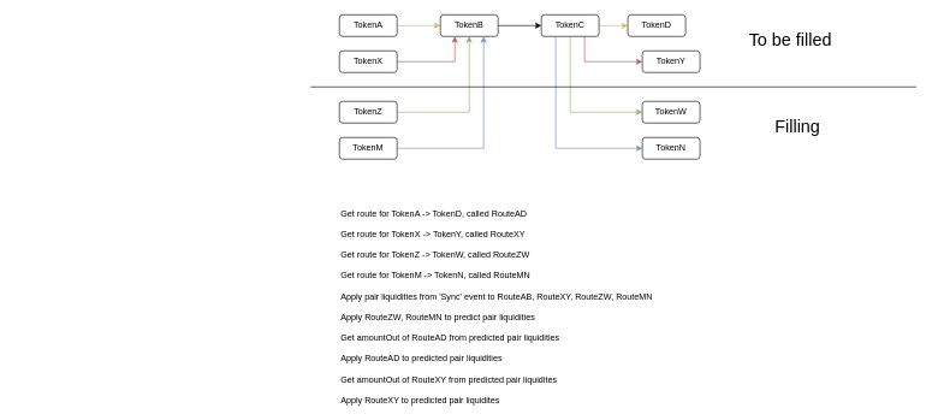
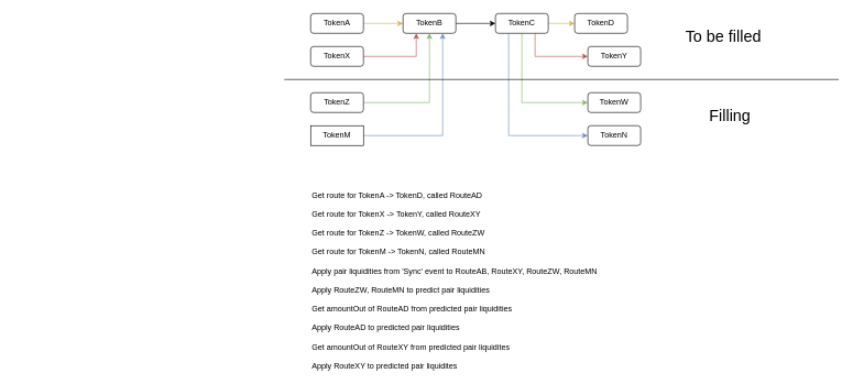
- <mxCell id="19" value="TokenM" style="rounded=1;whiteSpace=wrap;html=1;" vertex="1" parent="1"><mxGeometry x="470" y="190" width="80" height="30" as="geometry" /></mxCell>
+ <mxCell id="19" value="TokenM" style="whiteSpace=wrap;html=1;rounded=0;" vertex="1" parent="1"><mxGeometry x="470" y="190" width="80" height="30" as="geometry" /></mxCell>
